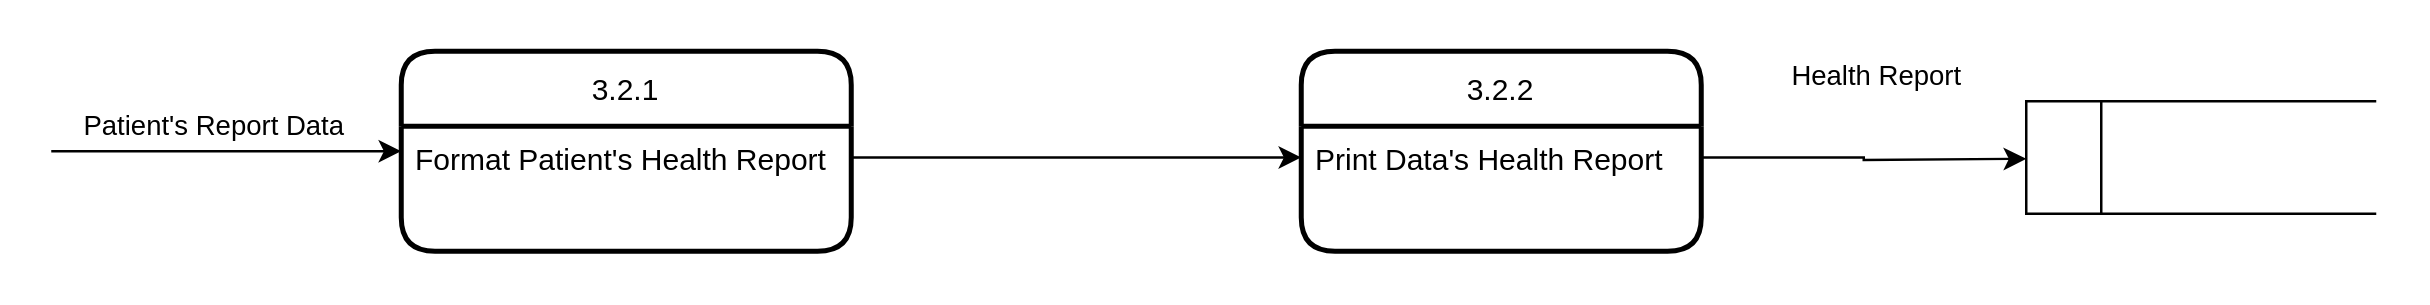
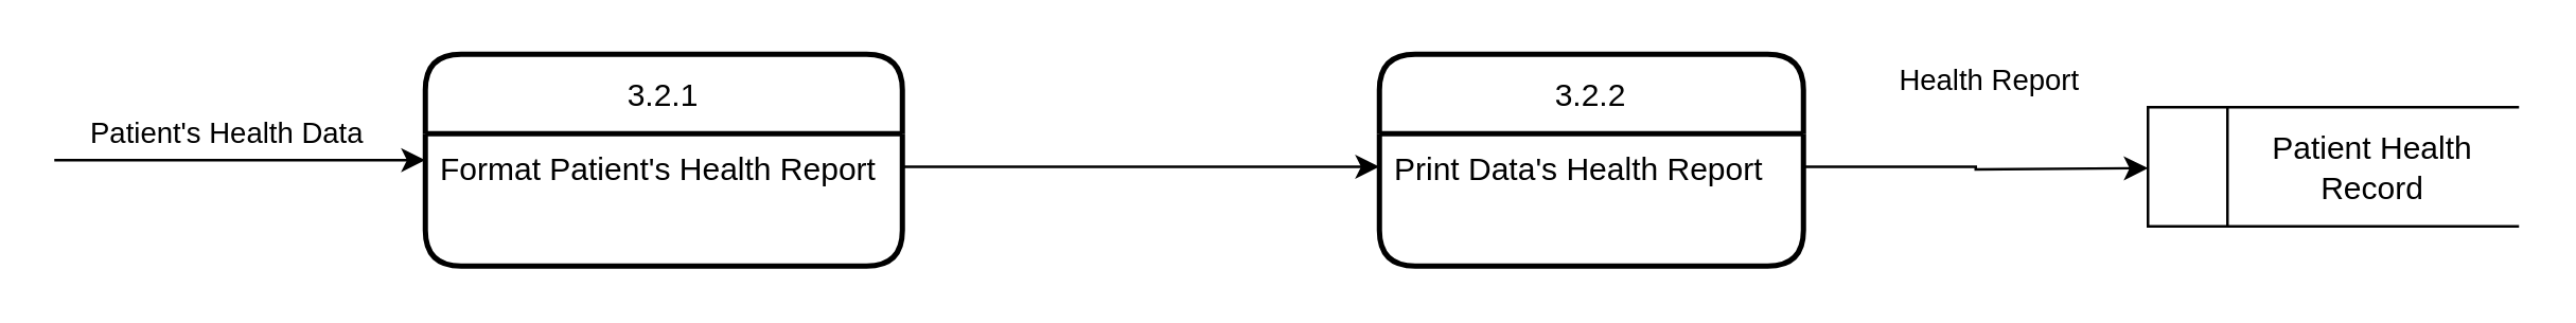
- <mxCell id="10" value="&lt;font style=&quot;font-size: 11px&quot;&gt;Patient's Report Data&lt;/font&gt;" style="text;html=1;align=center;verticalAlign=middle;resizable=0;points=[];autosize=1;strokeColor=none;fillColor=none;fontSize=12;" vertex="1" parent="1"><mxGeometry x="25" y="40" width="120" height="20" as="geometry" /></mxCell>
+ <mxCell id="10" value="&lt;font style=&quot;font-size: 11px&quot;&gt;Patient's Health Data&lt;/font&gt;" style="text;html=1;align=center;verticalAlign=middle;resizable=0;points=[];autosize=1;strokeColor=none;fillColor=none;fontSize=12;" vertex="1" parent="1"><mxGeometry x="25" y="40" width="120" height="20" as="geometry" /></mxCell>
+ <mxCell id="12" value="&lt;font style=&quot;font-size: 12px&quot;&gt;Patient Health Record&lt;/font&gt;" style="text;html=1;strokeColor=none;fillColor=none;align=center;verticalAlign=middle;whiteSpace=wrap;rounded=0;fontSize=11;" vertex="1" parent="1"><mxGeometry x="850" y="47.5" width="90" height="30" as="geometry" /></mxCell>
